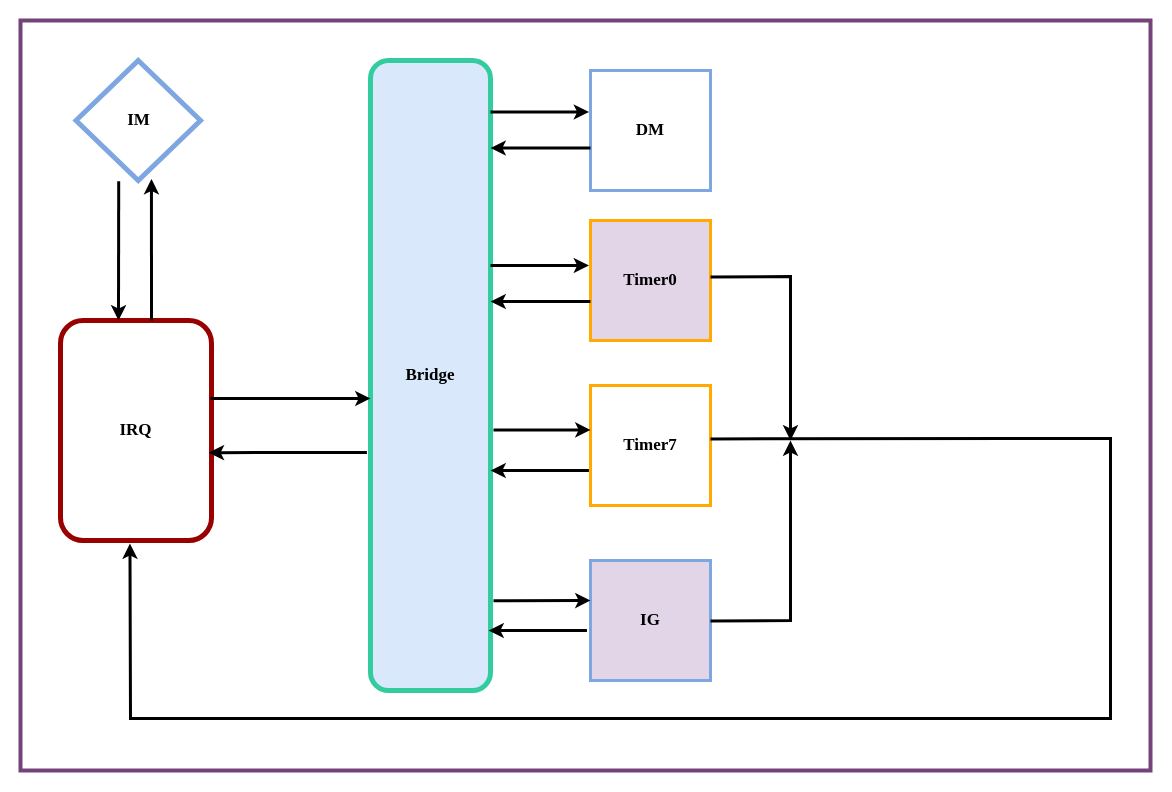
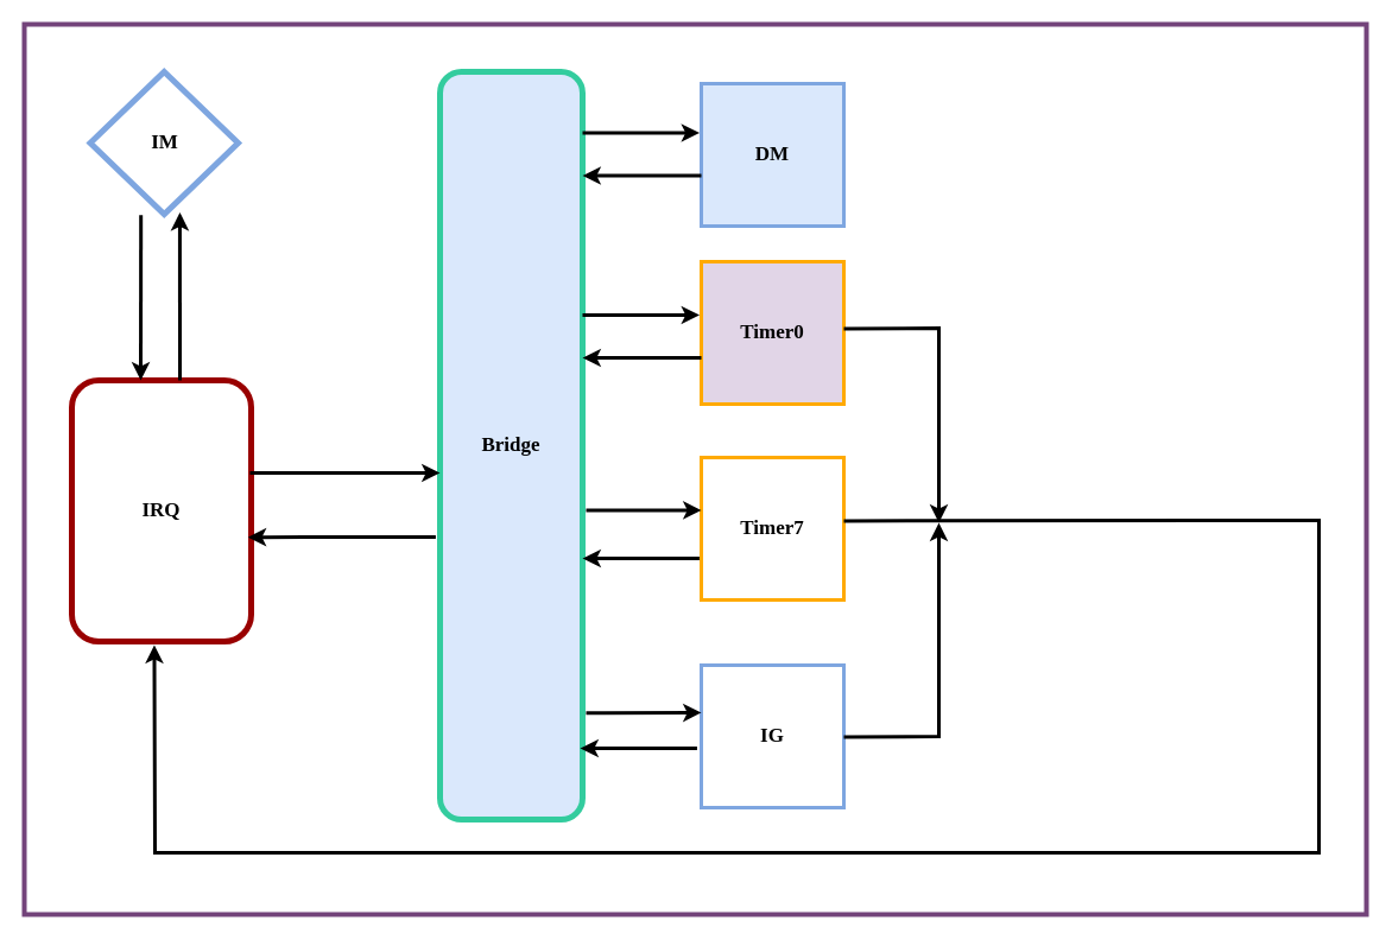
- <mxCell id="21" value="DM" style="rounded=0;whiteSpace=wrap;html=1;fontFamily=Consolas;fontSize=17;points=[];fontStyle=1;strokeColor=#7EA6E0;strokeWidth=3;" vertex="1" parent="1"><mxGeometry x="590" y="70" width="120" height="120" as="geometry" /></mxCell>
+ <mxCell id="21" value="DM" style="rounded=0;whiteSpace=wrap;html=1;fontFamily=Consolas;fontSize=17;points=[];fontStyle=1;strokeColor=#7EA6E0;strokeWidth=3;fillColor=#dae8fc;" vertex="1" parent="1"><mxGeometry x="590" y="70" width="120" height="120" as="geometry" /></mxCell>
- <mxCell id="9" value="IG" style="rounded=0;whiteSpace=wrap;html=1;fontFamily=Consolas;fontSize=17;points=[];fontStyle=1;strokeColor=#7EA6E0;strokeWidth=3;fillColor=#e1d5e7;" vertex="1" parent="1"><mxGeometry x="590" y="560" width="120" height="120" as="geometry" /></mxCell>
+ <mxCell id="9" value="IG" style="rounded=0;whiteSpace=wrap;html=1;fontFamily=Consolas;fontSize=17;points=[];fontStyle=1;strokeColor=#7EA6E0;strokeWidth=3;" vertex="1" parent="1"><mxGeometry x="590" y="560" width="120" height="120" as="geometry" /></mxCell>
